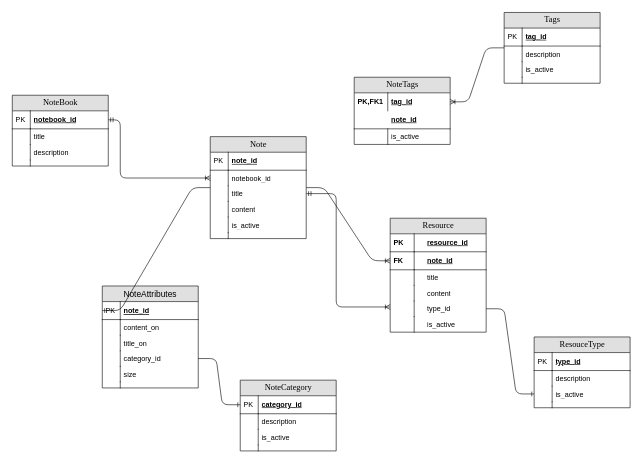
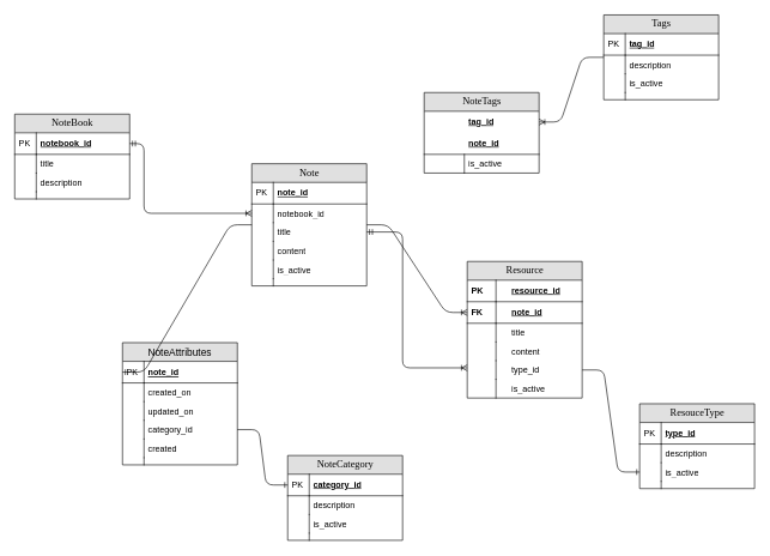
- <mxCell id="75" value="PK,FK1" style="shape=partialRectangle;fontStyle=1;top=0;left=0;bottom=0;html=1;fillColor=none;align=left;verticalAlign=middle;spacingLeft=4;spacingRight=4;whiteSpace=wrap;overflow=hidden;rotatable=0;points=[];portConstraint=eastwest;part=1;" vertex="1" connectable="0" parent="74"><mxGeometry width="56" height="30" as="geometry" /></mxCell>
- <mxCell id="52" value="content_on" style="shape=partialRectangle;top=0;left=0;right=0;bottom=0;align=left;verticalAlign=top;fillColor=none;spacingLeft=34;spacingRight=4;overflow=hidden;rotatable=0;points=[[0,0.5],[1,0.5]];portConstraint=eastwest;dropTarget=0;fontSize=12;" vertex="1" parent="49"><mxGeometry y="56" width="160" height="26" as="geometry" /></mxCell>
+ <mxCell id="52" value="created_on" style="shape=partialRectangle;top=0;left=0;right=0;bottom=0;align=left;verticalAlign=top;fillColor=none;spacingLeft=34;spacingRight=4;overflow=hidden;rotatable=0;points=[[0,0.5],[1,0.5]];portConstraint=eastwest;dropTarget=0;fontSize=12;" vertex="1" parent="49"><mxGeometry y="56" width="160" height="26" as="geometry" /></mxCell>
- <mxCell id="54" value="title_on" style="shape=partialRectangle;top=0;left=0;right=0;bottom=0;align=left;verticalAlign=top;fillColor=none;spacingLeft=34;spacingRight=4;overflow=hidden;rotatable=0;points=[[0,0.5],[1,0.5]];portConstraint=eastwest;dropTarget=0;fontSize=12;" vertex="1" parent="49"><mxGeometry y="82" width="160" height="26" as="geometry" /></mxCell>
+ <mxCell id="54" value="updated_on" style="shape=partialRectangle;top=0;left=0;right=0;bottom=0;align=left;verticalAlign=top;fillColor=none;spacingLeft=34;spacingRight=4;overflow=hidden;rotatable=0;points=[[0,0.5],[1,0.5]];portConstraint=eastwest;dropTarget=0;fontSize=12;" vertex="1" parent="49"><mxGeometry y="82" width="160" height="26" as="geometry" /></mxCell>
- <mxCell id="58" value="size" style="shape=partialRectangle;top=0;left=0;right=0;bottom=0;align=left;verticalAlign=top;fillColor=none;spacingLeft=34;spacingRight=4;overflow=hidden;rotatable=0;points=[[0,0.5],[1,0.5]];portConstraint=eastwest;dropTarget=0;fontSize=12;" vertex="1" parent="49"><mxGeometry y="134" width="160" height="26" as="geometry" /></mxCell>
+ <mxCell id="58" value="created" style="shape=partialRectangle;top=0;left=0;right=0;bottom=0;align=left;verticalAlign=top;fillColor=none;spacingLeft=34;spacingRight=4;overflow=hidden;rotatable=0;points=[[0,0.5],[1,0.5]];portConstraint=eastwest;dropTarget=0;fontSize=12;" vertex="1" parent="49"><mxGeometry y="134" width="160" height="26" as="geometry" /></mxCell>
